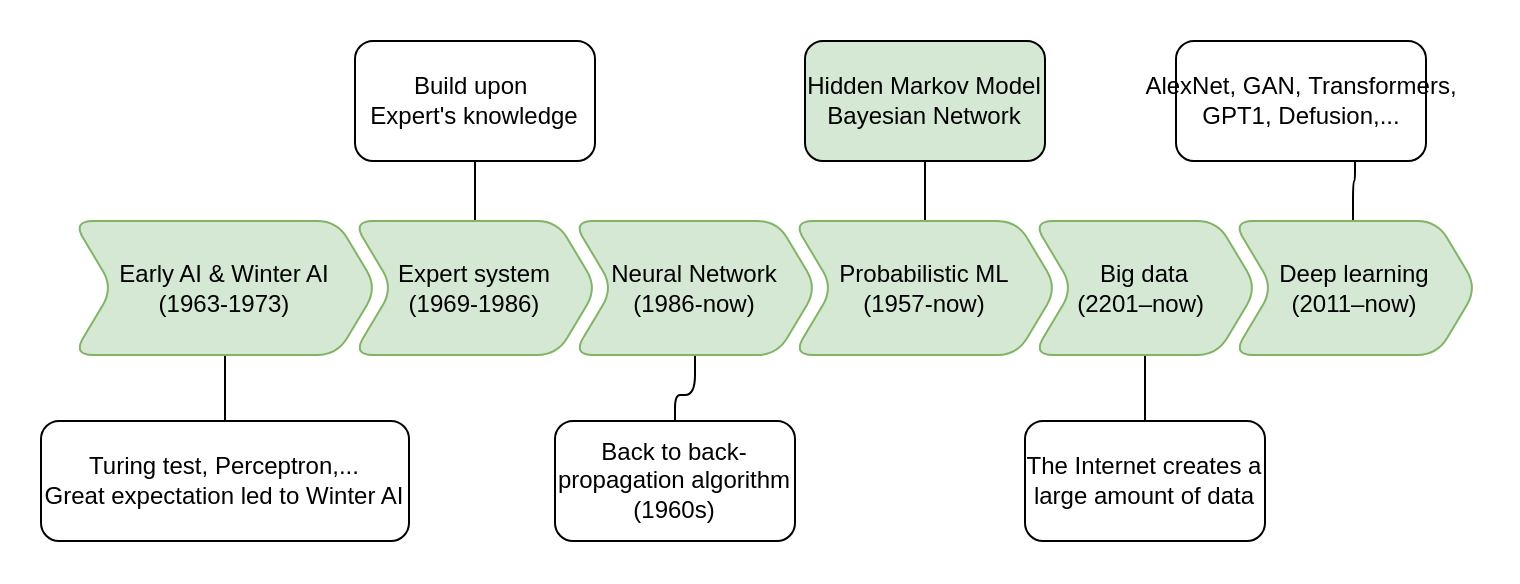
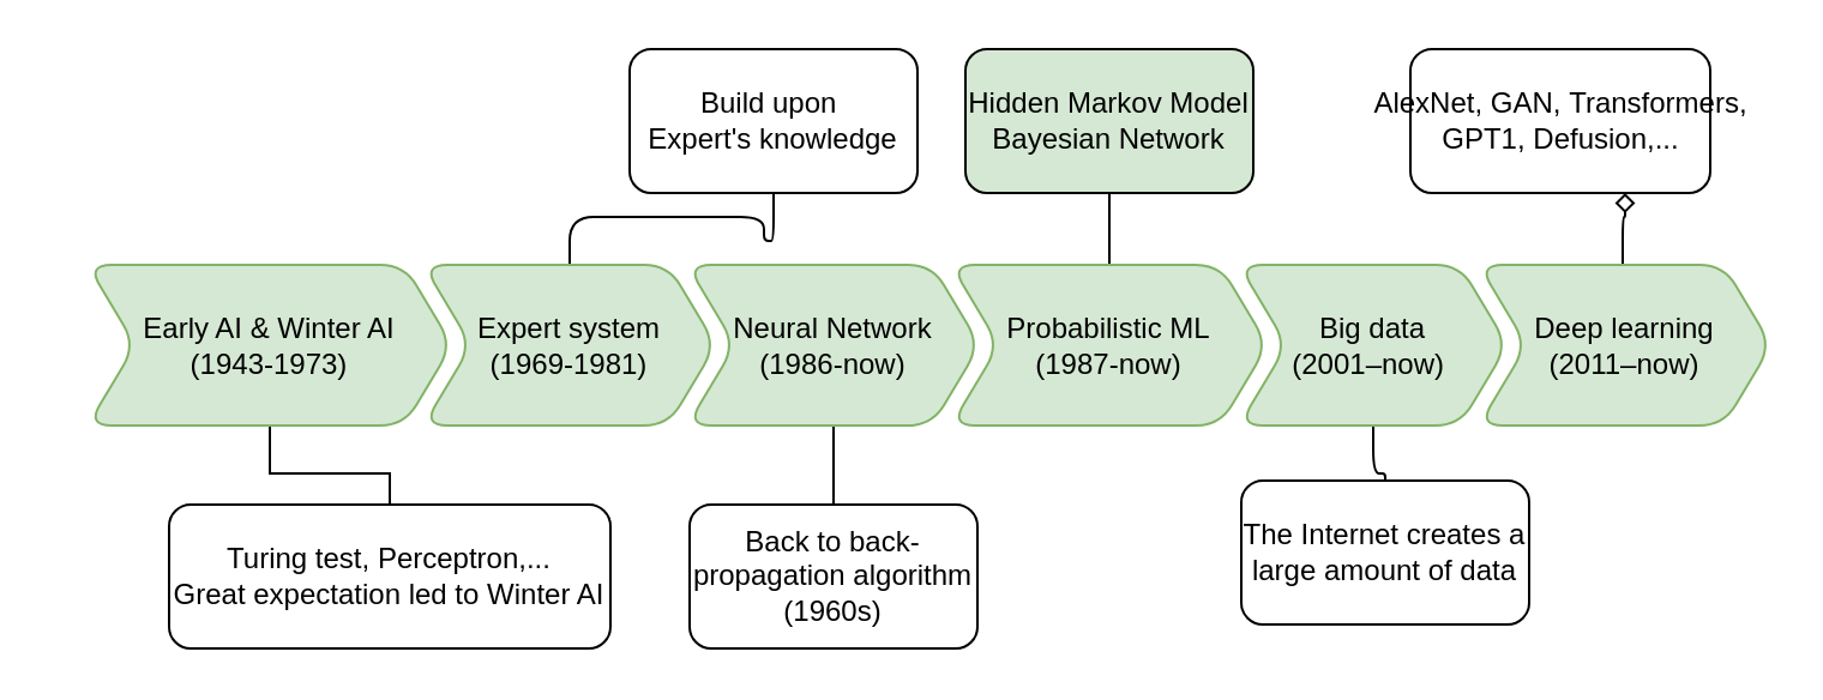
- <mxCell id="15" value="Build upon&amp;nbsp;&lt;div&gt;Expert's knowledge&lt;/div&gt;" style="whiteSpace=wrap;html=1;rounded=1;" parent="1" vertex="1"><mxGeometry x="177" y="20" width="120" height="60" as="geometry" /></mxCell>
+ <mxCell id="15" value="Build upon&amp;nbsp;&lt;div&gt;Expert's knowledge&lt;/div&gt;" style="whiteSpace=wrap;html=1;rounded=1;" parent="1" vertex="1"><mxGeometry x="262" y="20" width="120" height="60" as="geometry" /></mxCell>
- <mxCell id="12" value="" style="edgeStyle=orthogonalEdgeStyle;rounded=1;orthogonalLoop=1;jettySize=auto;html=1;endArrow=none;endFill=0;" parent="1" source="13" target="19" edge="1"><mxGeometry relative="1" as="geometry"><Array as="points"><mxPoint x="676" y="90" /><mxPoint x="677" y="90" /></Array></mxGeometry></mxCell>
+ <mxCell id="12" value="" style="edgeStyle=orthogonalEdgeStyle;rounded=1;orthogonalLoop=1;jettySize=auto;html=1;endArrow=diamond;endFill=0;" parent="1" source="13" target="19" edge="1"><mxGeometry relative="1" as="geometry"><Array as="points"><mxPoint x="676" y="90" /><mxPoint x="677" y="90" /></Array></mxGeometry></mxCell>
- <mxCell id="3" value="Early AI &amp;amp; Winter AI&lt;div&gt;(1963-1973)&lt;/div&gt;" style="shape=step;perimeter=stepPerimeter;fixedSize=1;points=[];whiteSpace=wrap;html=1;fillColor=#d5e8d4;strokeColor=#82b366;rounded=1;" parent="1" vertex="1"><mxGeometry x="36" y="110" width="152" height="67" as="geometry" /></mxCell>
+ <mxCell id="3" value="Early AI &amp;amp; Winter AI&lt;div&gt;(1943-1973)&lt;/div&gt;" style="shape=step;perimeter=stepPerimeter;fixedSize=1;points=[];whiteSpace=wrap;html=1;fillColor=#d5e8d4;strokeColor=#82b366;rounded=1;" parent="1" vertex="1"><mxGeometry x="36" y="110" width="152" height="67" as="geometry" /></mxCell>
- <mxCell id="5" value="Expert system&lt;div&gt;(1969-1986)&lt;/div&gt;" style="shape=step;perimeter=stepPerimeter;fixedSize=1;points=[];whiteSpace=wrap;html=1;fillColor=#d5e8d4;strokeColor=#82b366;rounded=1;" parent="1" vertex="1"><mxGeometry x="176" y="110" width="122" height="67" as="geometry" /></mxCell>
+ <mxCell id="5" value="Expert system&lt;div&gt;(1969-1981)&lt;/div&gt;" style="shape=step;perimeter=stepPerimeter;fixedSize=1;points=[];whiteSpace=wrap;html=1;fillColor=#d5e8d4;strokeColor=#82b366;rounded=1;" parent="1" vertex="1"><mxGeometry x="176" y="110" width="122" height="67" as="geometry" /></mxCell>
- <mxCell id="9" value="Probabilistic ML&lt;div&gt;(1957-now)&lt;/div&gt;" style="shape=step;perimeter=stepPerimeter;fixedSize=1;points=[];whiteSpace=wrap;html=1;fillColor=#d5e8d4;strokeColor=#82b366;rounded=1;" parent="1" vertex="1"><mxGeometry x="396" y="110" width="132" height="67" as="geometry" /></mxCell>
+ <mxCell id="9" value="Probabilistic ML&lt;div&gt;(1987-now)&lt;/div&gt;" style="shape=step;perimeter=stepPerimeter;fixedSize=1;points=[];whiteSpace=wrap;html=1;fillColor=#d5e8d4;strokeColor=#82b366;rounded=1;" parent="1" vertex="1"><mxGeometry x="396" y="110" width="132" height="67" as="geometry" /></mxCell>
- <mxCell id="11" value="Big data&lt;div&gt;(2201–now)&amp;nbsp;&lt;/div&gt;" style="shape=step;perimeter=stepPerimeter;fixedSize=1;points=[];whiteSpace=wrap;html=1;fillColor=#d5e8d4;strokeColor=#82b366;rounded=1;" parent="1" vertex="1"><mxGeometry x="516" y="110" width="112" height="67" as="geometry" /></mxCell>
+ <mxCell id="11" value="Big data&lt;div&gt;(2001–now)&amp;nbsp;&lt;/div&gt;" style="shape=step;perimeter=stepPerimeter;fixedSize=1;points=[];whiteSpace=wrap;html=1;fillColor=#d5e8d4;strokeColor=#82b366;rounded=1;" parent="1" vertex="1"><mxGeometry x="516" y="110" width="112" height="67" as="geometry" /></mxCell>
- <mxCell id="14" value="&lt;div&gt;Turing test,&amp;nbsp;&lt;span style=&quot;background-color: transparent; color: light-dark(rgb(0, 0, 0), rgb(255, 255, 255));&quot;&gt;Perceptron,...&lt;/span&gt;&lt;/div&gt;&lt;div&gt;&lt;span style=&quot;background-color: transparent; color: light-dark(rgb(0, 0, 0), rgb(255, 255, 255));&quot;&gt;Great expectation led to Winter AI&lt;/span&gt;&lt;/div&gt;" style="whiteSpace=wrap;html=1;rounded=1;" parent="1" vertex="1"><mxGeometry x="20" y="210" width="184" height="60" as="geometry" /></mxCell>
+ <mxCell id="14" value="&lt;div&gt;Turing test,&amp;nbsp;&lt;span style=&quot;background-color: transparent; color: light-dark(rgb(0, 0, 0), rgb(255, 255, 255));&quot;&gt;Perceptron,...&lt;/span&gt;&lt;/div&gt;&lt;div&gt;&lt;span style=&quot;background-color: transparent; color: light-dark(rgb(0, 0, 0), rgb(255, 255, 255));&quot;&gt;Great expectation led to Winter AI&lt;/span&gt;&lt;/div&gt;" style="whiteSpace=wrap;html=1;rounded=1;" parent="1" vertex="1"><mxGeometry x="70" y="210" width="184" height="60" as="geometry" /></mxCell>
- <mxCell id="16" value="Back to back-propagation algorithm (1960s)" style="whiteSpace=wrap;html=1;rounded=1;" parent="1" vertex="1"><mxGeometry x="277" y="210" width="120" height="60" as="geometry" /></mxCell>
+ <mxCell id="16" value="Back to back-propagation algorithm (1960s)" style="whiteSpace=wrap;html=1;rounded=1;" parent="1" vertex="1"><mxGeometry x="287" y="210" width="120" height="60" as="geometry" /></mxCell>
- <mxCell id="18" value="The Internet creates a large amount of data" style="whiteSpace=wrap;html=1;rounded=1;" parent="1" vertex="1"><mxGeometry x="512" y="210" width="120" height="60" as="geometry" /></mxCell>
+ <mxCell id="18" value="The Internet creates a large amount of data" style="whiteSpace=wrap;html=1;rounded=1;" parent="1" vertex="1"><mxGeometry x="517" y="200" width="120" height="60" as="geometry" /></mxCell>
